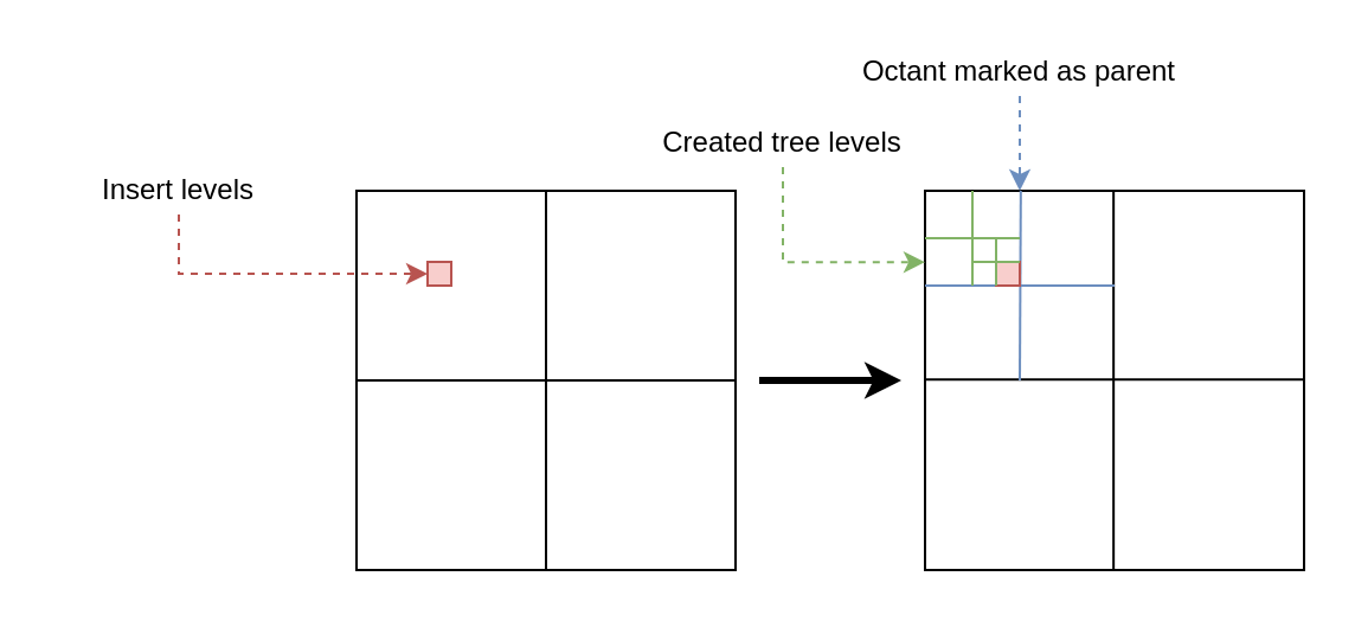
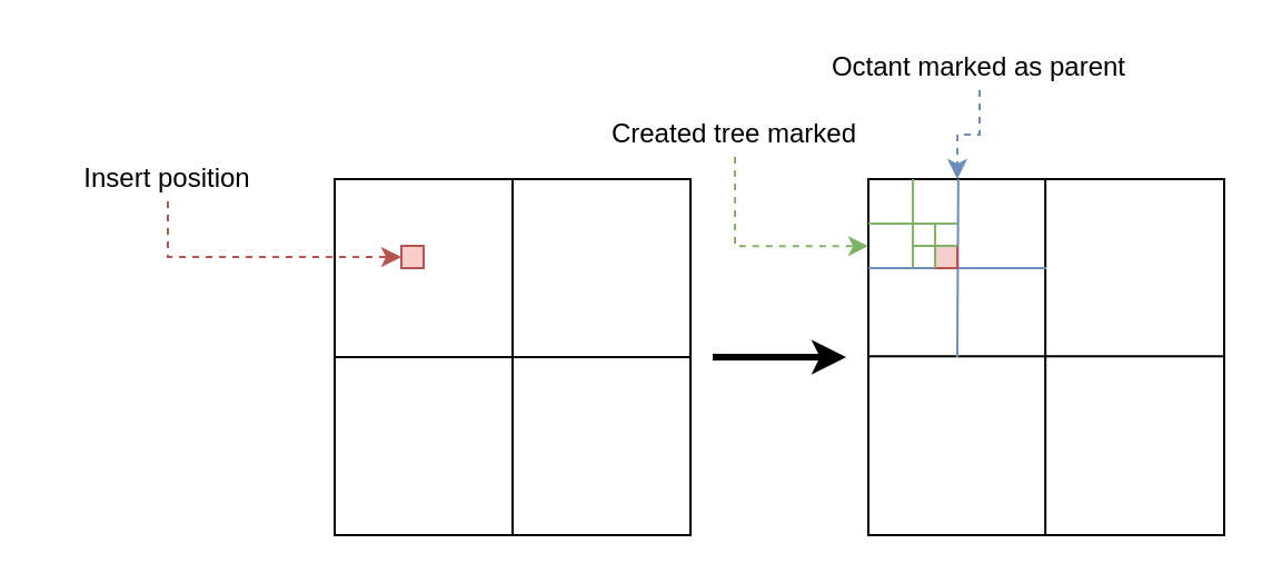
- <mxCell id="18" value="Octant marked as parent" style="text;html=1;strokeColor=none;fillColor=none;align=center;verticalAlign=middle;whiteSpace=wrap;rounded=0;" vertex="1" parent="1"><mxGeometry x="360" y="20" width="140" height="20" as="geometry" /></mxCell>
+ <mxCell id="18" value="Octant marked as parent" style="text;html=1;strokeColor=none;fillColor=none;align=center;verticalAlign=middle;whiteSpace=wrap;rounded=0;" vertex="1" parent="1"><mxGeometry x="370" y="20" width="140" height="20" as="geometry" /></mxCell>
- <mxCell id="20" value="Created tree levels" style="text;html=1;strokeColor=none;fillColor=none;align=center;verticalAlign=middle;whiteSpace=wrap;rounded=0;" vertex="1" parent="1"><mxGeometry x="270" y="50" width="120" height="20" as="geometry" /></mxCell>
+ <mxCell id="20" value="Created tree marked" style="text;html=1;strokeColor=none;fillColor=none;align=center;verticalAlign=middle;whiteSpace=wrap;rounded=0;" vertex="1" parent="1"><mxGeometry x="270" y="50" width="120" height="20" as="geometry" /></mxCell>
- <mxCell id="7" value="Insert levels" style="text;html=1;strokeColor=none;fillColor=none;align=center;verticalAlign=middle;whiteSpace=wrap;rounded=0;" vertex="1" parent="1"><mxGeometry x="20" y="70" width="110" height="20" as="geometry" /></mxCell>
+ <mxCell id="7" value="Insert position" style="text;html=1;strokeColor=none;fillColor=none;align=center;verticalAlign=middle;whiteSpace=wrap;rounded=0;" vertex="1" parent="1"><mxGeometry x="20" y="70" width="110" height="20" as="geometry" /></mxCell>
